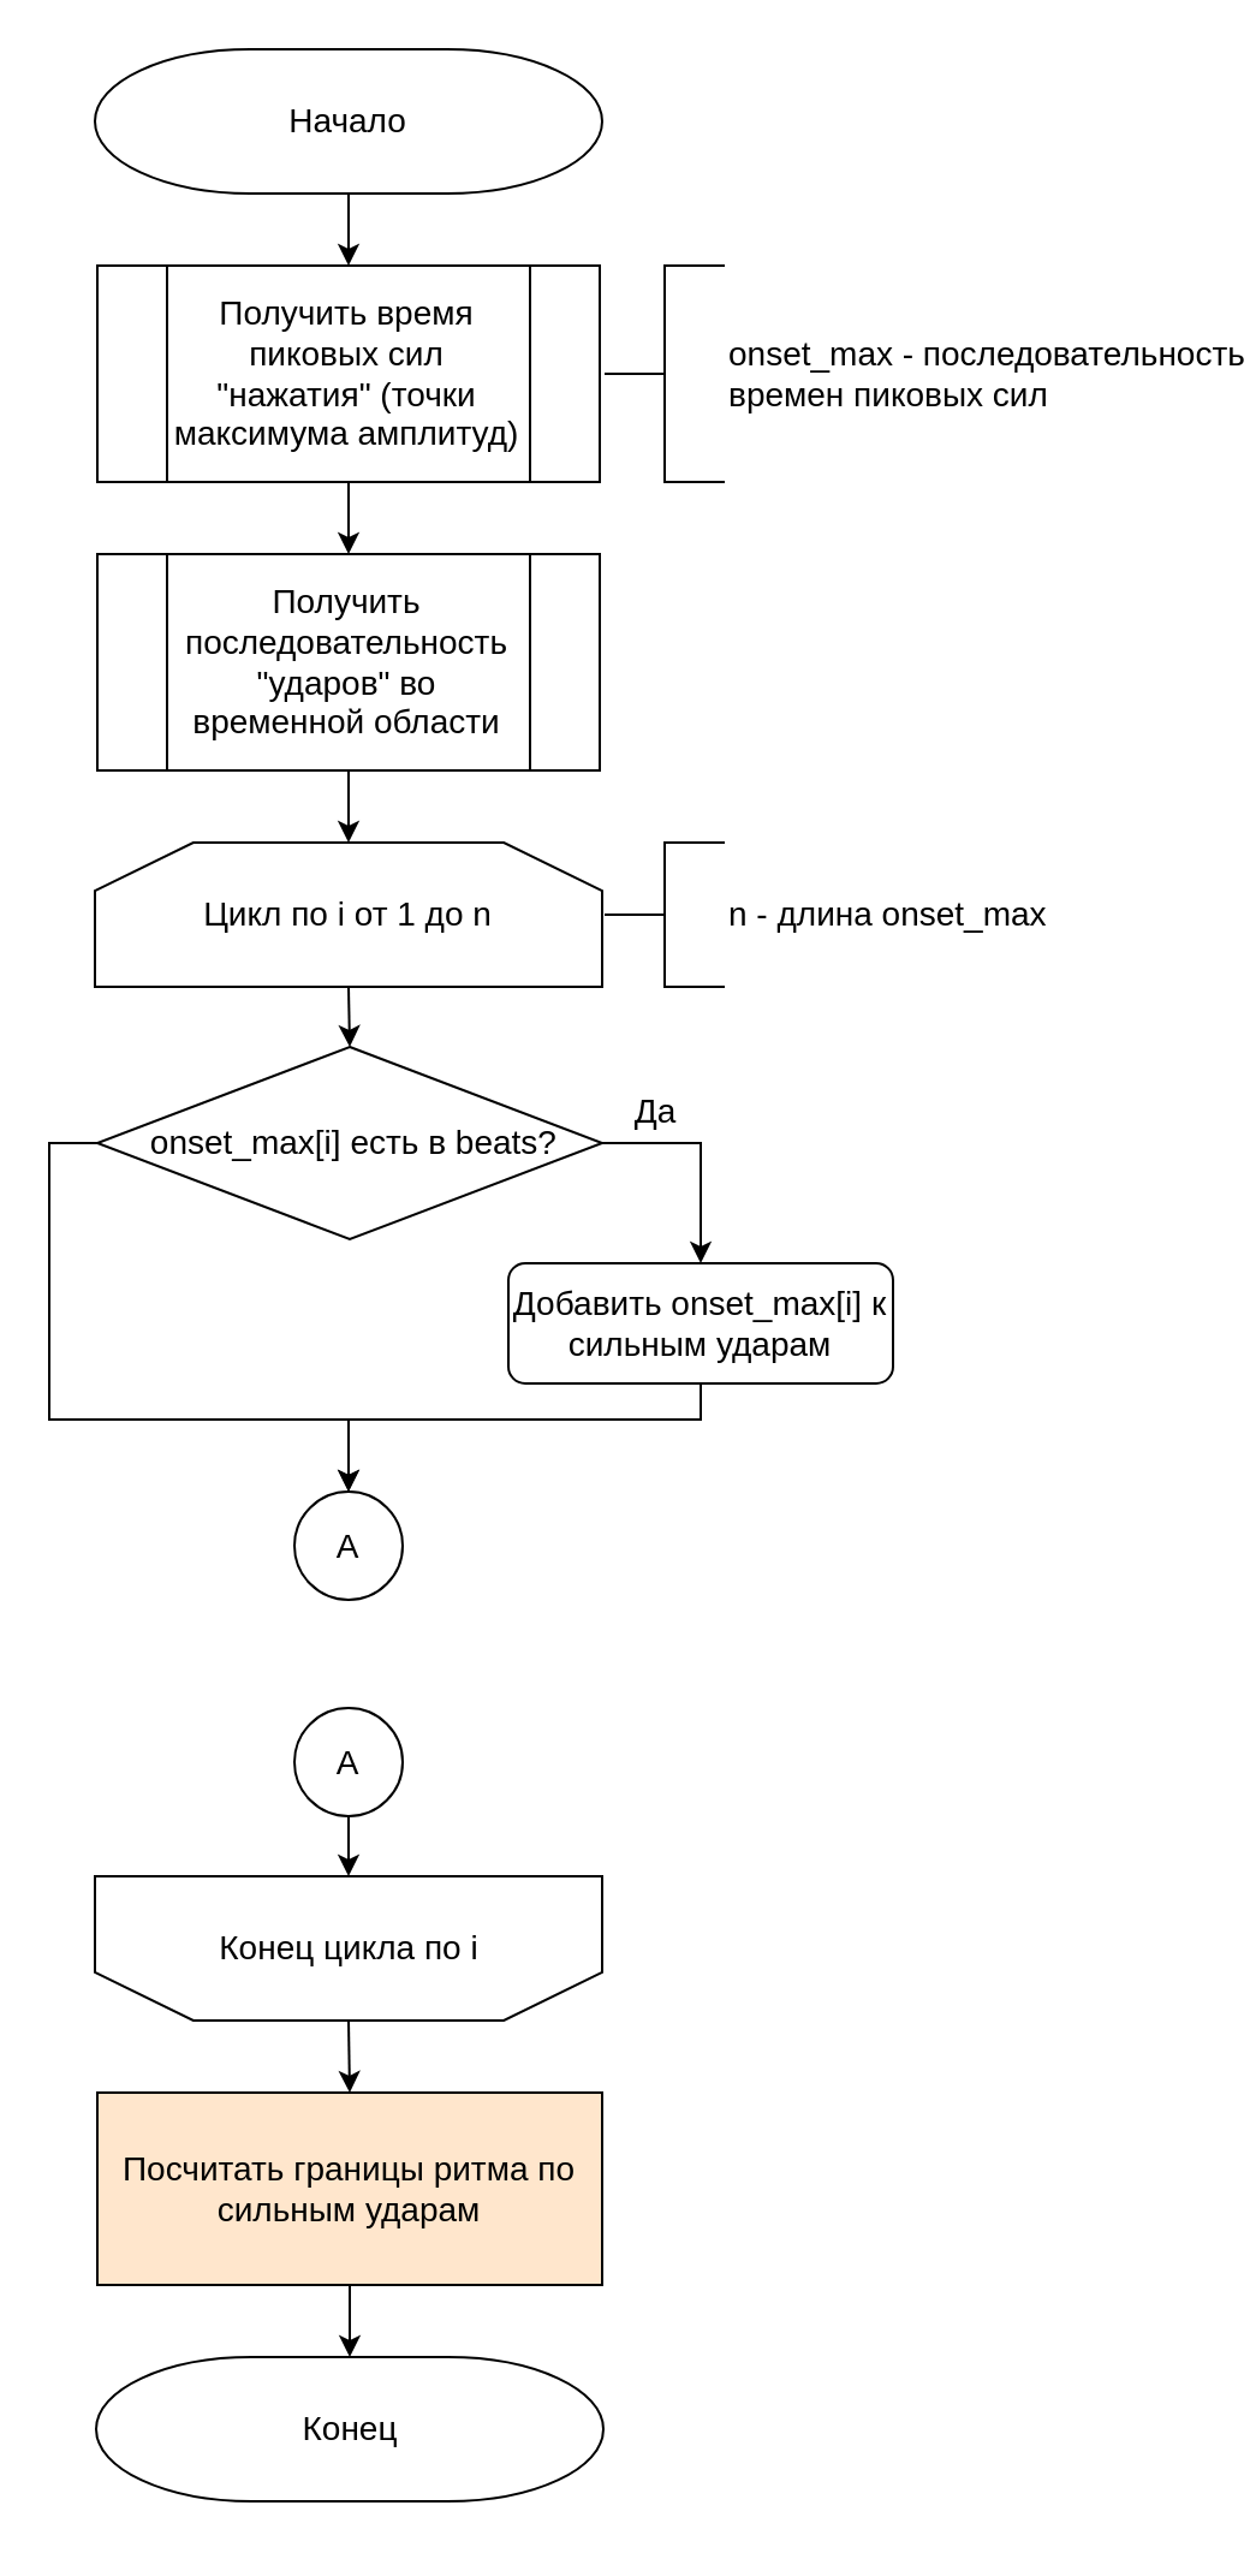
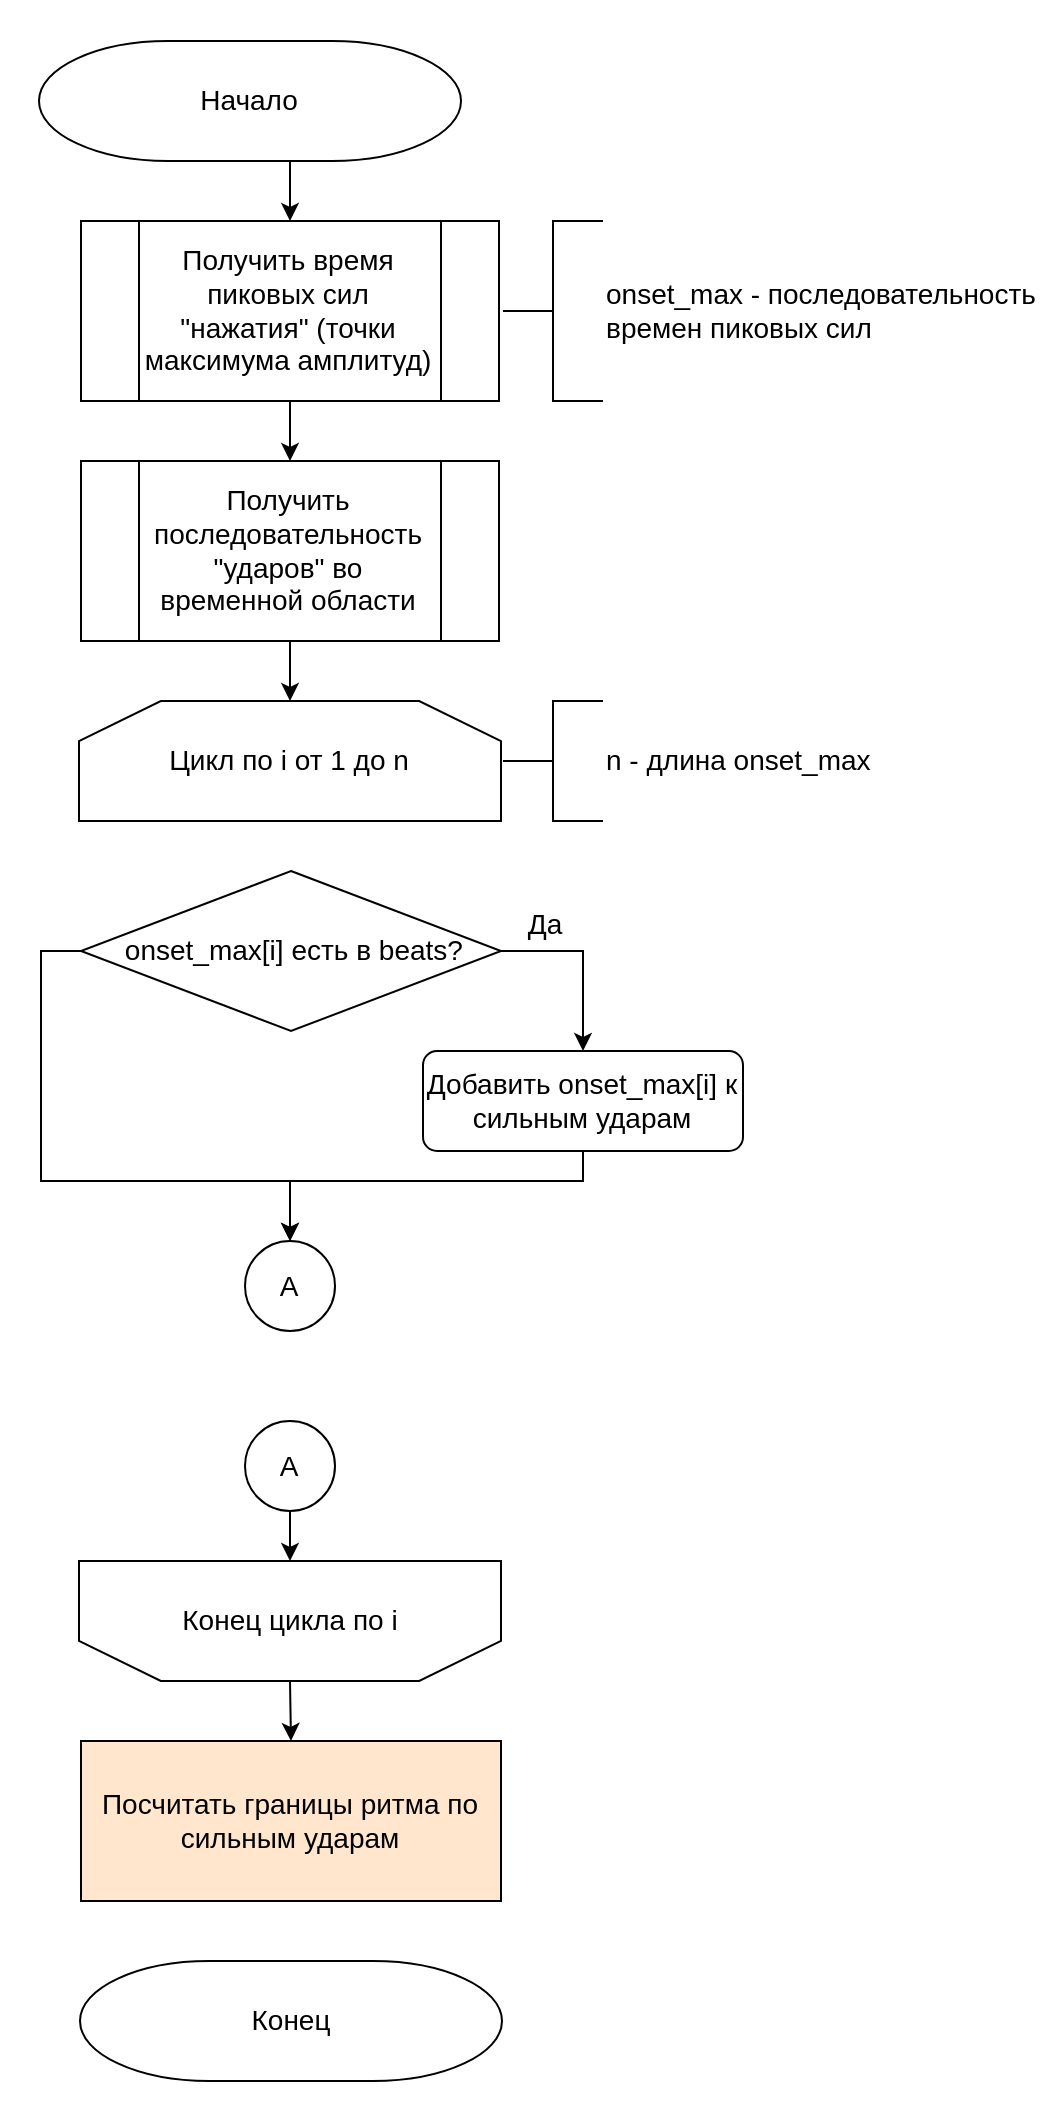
- <mxCell id="3" value="Начало" style="strokeWidth=1;html=1;shape=mxgraph.flowchart.terminator;whiteSpace=wrap;fontSize=14;" parent="1" vertex="1"><mxGeometry x="39" y="20" width="211" height="60" as="geometry" /></mxCell>
+ <mxCell id="3" value="Начало" style="strokeWidth=1;html=1;shape=mxgraph.flowchart.terminator;whiteSpace=wrap;fontSize=14;" parent="1" vertex="1"><mxGeometry x="19" y="20" width="211" height="60" as="geometry" /></mxCell>
- <mxCell id="9" style="edgeStyle=orthogonalEdgeStyle;rounded=0;orthogonalLoop=1;jettySize=auto;html=1;exitX=0.5;exitY=1;exitDx=0;exitDy=0;exitPerimeter=0;entryX=0.5;entryY=0;entryDx=0;entryDy=0;entryPerimeter=0;fontSize=14;" parent="1" source="10" target="14" edge="1"><mxGeometry relative="1" as="geometry" /></mxCell>
- <mxCell id="20" style="edgeStyle=orthogonalEdgeStyle;rounded=0;orthogonalLoop=1;jettySize=auto;html=1;exitX=0.5;exitY=1;exitDx=0;exitDy=0;entryX=0.5;entryY=0;entryDx=0;entryDy=0;entryPerimeter=0;fontSize=14;" parent="1" source="21" target="22" edge="1"><mxGeometry relative="1" as="geometry" /></mxCell>
